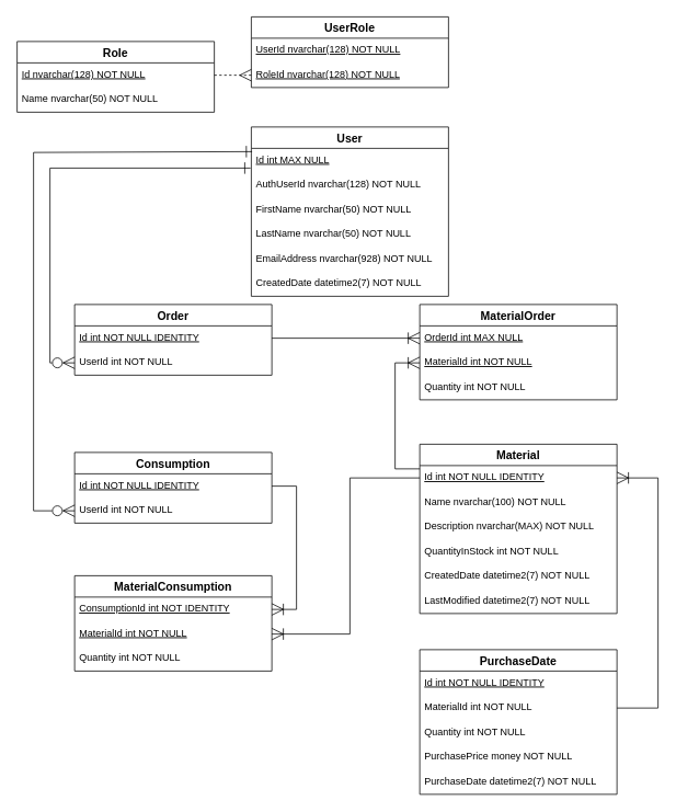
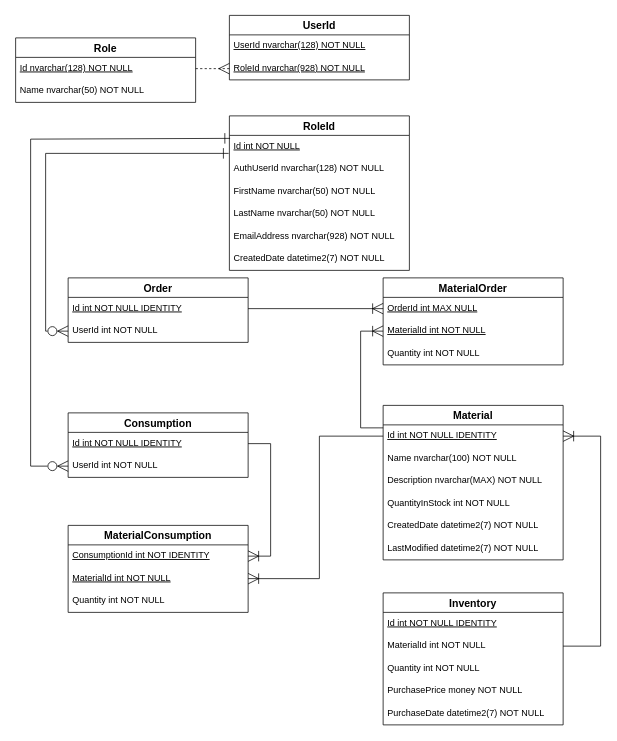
- <mxCell id="25" value="UserRole" style="swimlane;fontStyle=1;childLayout=stackLayout;horizontal=1;startSize=26;horizontalStack=0;resizeParent=1;resizeParentMax=0;resizeLast=0;collapsible=1;marginBottom=0;align=center;fontSize=14;" parent="1" vertex="1"><mxGeometry x="305" y="20" width="240" height="86" as="geometry" /></mxCell>
+ <mxCell id="25" value="UserId" style="swimlane;fontStyle=1;childLayout=stackLayout;horizontal=1;startSize=26;horizontalStack=0;resizeParent=1;resizeParentMax=0;resizeLast=0;collapsible=1;marginBottom=0;align=center;fontSize=14;" parent="1" vertex="1"><mxGeometry x="305" y="20" width="240" height="86" as="geometry" /></mxCell>
- <mxCell id="27" value="RoleId nvarchar(128) NOT NULL" style="text;strokeColor=none;fillColor=none;spacingLeft=4;spacingRight=4;overflow=hidden;rotatable=0;points=[[0,0.5],[1,0.5]];portConstraint=eastwest;fontSize=12;fontStyle=4" parent="25" vertex="1"><mxGeometry y="56" width="240" height="30" as="geometry" /></mxCell>
+ <mxCell id="27" value="RoleId nvarchar(928) NOT NULL" style="text;strokeColor=none;fillColor=none;spacingLeft=4;spacingRight=4;overflow=hidden;rotatable=0;points=[[0,0.5],[1,0.5]];portConstraint=eastwest;fontSize=12;fontStyle=4" parent="25" vertex="1"><mxGeometry y="56" width="240" height="30" as="geometry" /></mxCell>
- <mxCell id="2" value="User" style="swimlane;fontStyle=1;childLayout=stackLayout;horizontal=1;startSize=26;horizontalStack=0;resizeParent=1;resizeParentMax=0;resizeLast=0;collapsible=1;marginBottom=0;align=center;fontSize=14;" parent="1" vertex="1"><mxGeometry x="305" y="154" width="240" height="206" as="geometry" /></mxCell>
+ <mxCell id="2" value="RoleId" style="swimlane;fontStyle=1;childLayout=stackLayout;horizontal=1;startSize=26;horizontalStack=0;resizeParent=1;resizeParentMax=0;resizeLast=0;collapsible=1;marginBottom=0;align=center;fontSize=14;" parent="1" vertex="1"><mxGeometry x="305" y="154" width="240" height="206" as="geometry" /></mxCell>
- <mxCell id="3" value="Id int MAX NULL" style="text;strokeColor=none;fillColor=none;spacingLeft=4;spacingRight=4;overflow=hidden;rotatable=0;points=[[0,0.5],[1,0.5]];portConstraint=eastwest;fontSize=12;fontStyle=4" parent="2" vertex="1"><mxGeometry y="26" width="240" height="30" as="geometry" /></mxCell>
+ <mxCell id="3" value="Id int NOT NULL" style="text;strokeColor=none;fillColor=none;spacingLeft=4;spacingRight=4;overflow=hidden;rotatable=0;points=[[0,0.5],[1,0.5]];portConstraint=eastwest;fontSize=12;fontStyle=4" parent="2" vertex="1"><mxGeometry y="26" width="240" height="30" as="geometry" /></mxCell>
- <mxCell id="16" value="PurchaseDate" style="swimlane;fontStyle=1;childLayout=stackLayout;horizontal=1;startSize=26;horizontalStack=0;resizeParent=1;resizeParentMax=0;resizeLast=0;collapsible=1;marginBottom=0;align=center;fontSize=14;" parent="1" vertex="1"><mxGeometry x="510" y="790" width="240" height="176" as="geometry" /></mxCell>
+ <mxCell id="16" value="Inventory" style="swimlane;fontStyle=1;childLayout=stackLayout;horizontal=1;startSize=26;horizontalStack=0;resizeParent=1;resizeParentMax=0;resizeLast=0;collapsible=1;marginBottom=0;align=center;fontSize=14;" parent="1" vertex="1"><mxGeometry x="510" y="790" width="240" height="176" as="geometry" /></mxCell>
